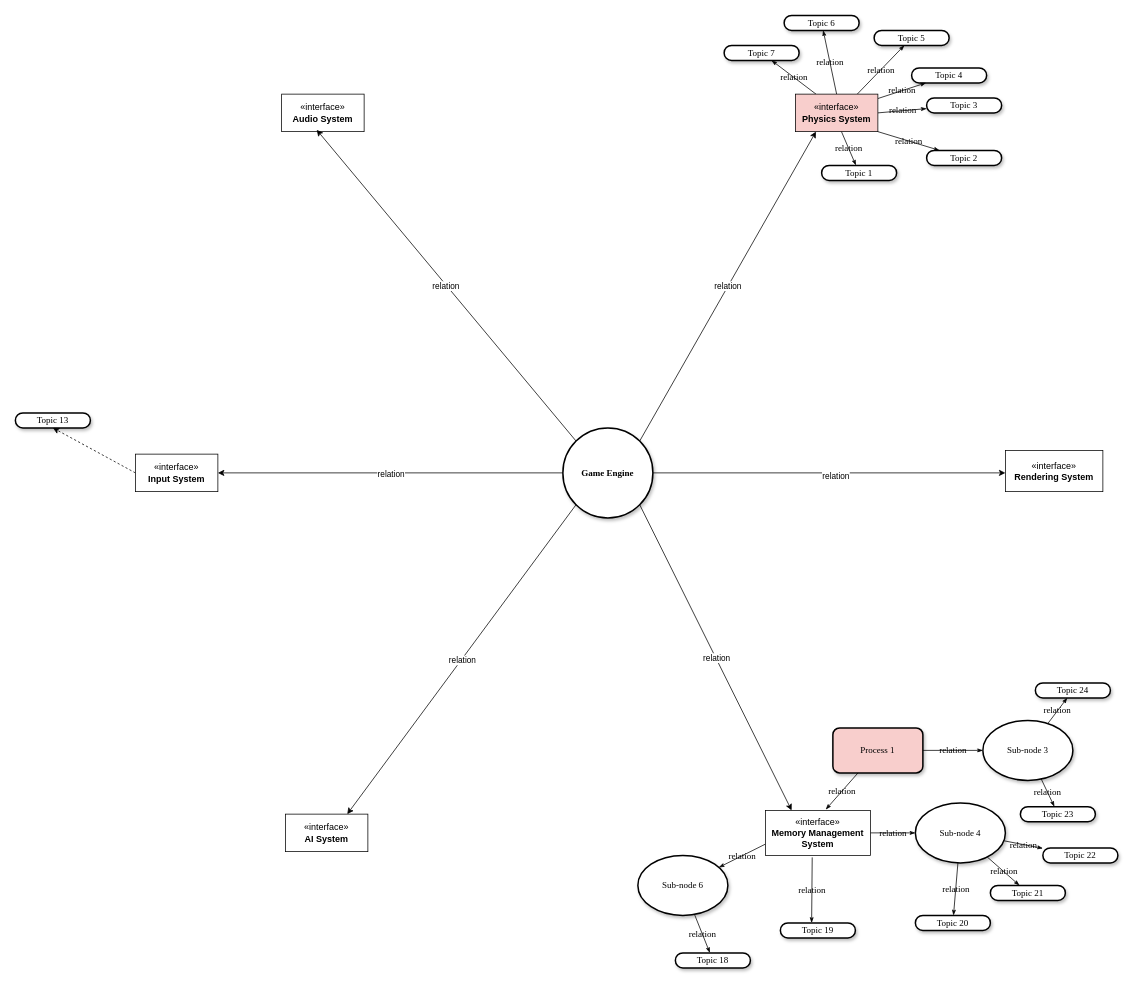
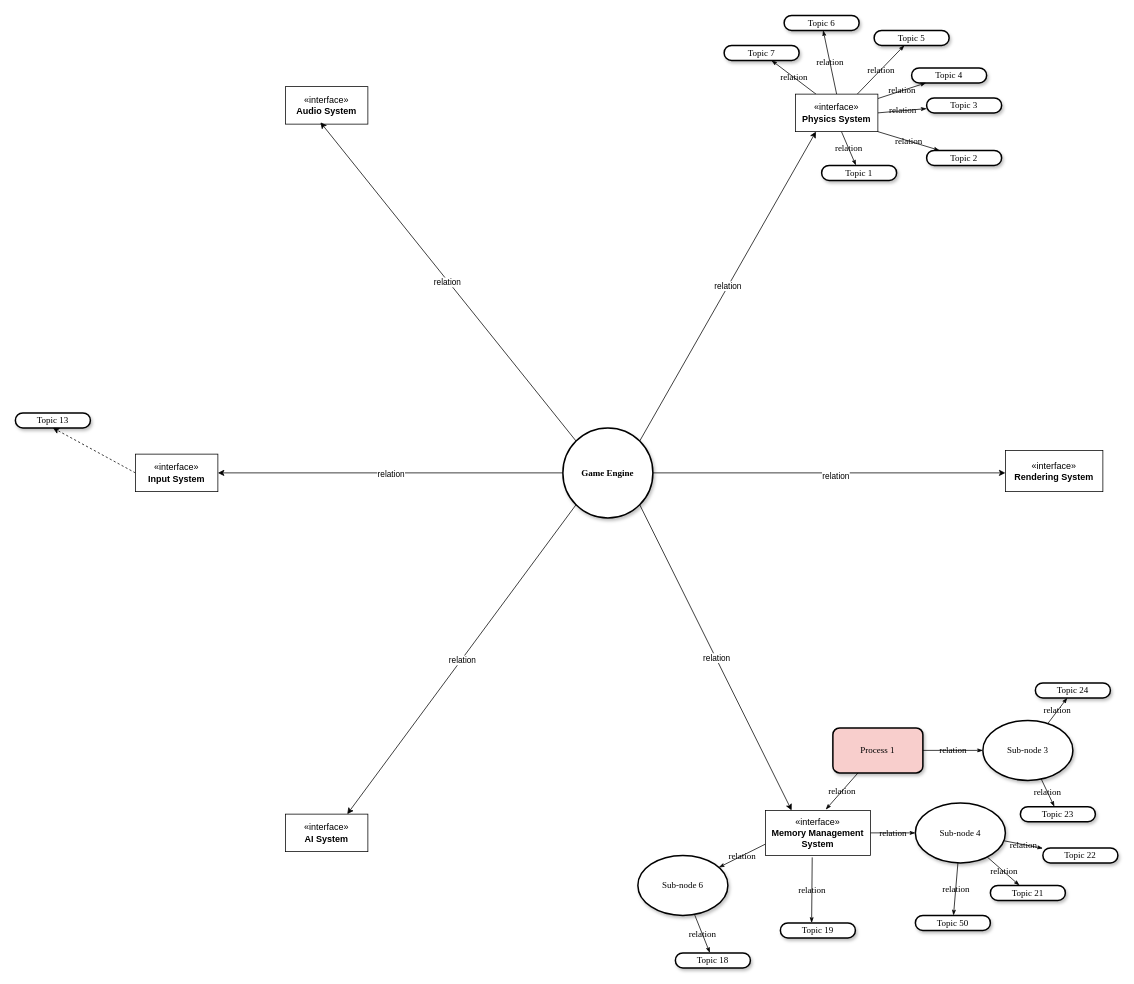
- <mxCell id="47" value="«interface»&lt;br&gt;&lt;span class=&quot;notion-enable-hover&quot; data-token-index=&quot;0&quot; style=&quot;font-weight:600&quot;&gt;Audio System&lt;/span&gt;" style="html=1;whiteSpace=wrap;" parent="1" vertex="1"><mxGeometry x="375" y="125" width="110" height="50" as="geometry" /></mxCell>
+ <mxCell id="47" value="«interface»&lt;br&gt;&lt;span class=&quot;notion-enable-hover&quot; data-token-index=&quot;0&quot; style=&quot;font-weight:600&quot;&gt;Audio System&lt;/span&gt;" style="html=1;whiteSpace=wrap;" parent="1" vertex="1"><mxGeometry x="380" y="115" width="110" height="50" as="geometry" /></mxCell>
- <mxCell id="45" value="«interface»&lt;br&gt;&lt;span class=&quot;notion-enable-hover&quot; data-token-index=&quot;0&quot; style=&quot;font-weight:600&quot;&gt;Physics System&lt;/span&gt;" style="html=1;whiteSpace=wrap;fillColor=#f8cecc;" parent="1" vertex="1"><mxGeometry x="1060" y="125" width="110" height="50" as="geometry" /></mxCell>
+ <mxCell id="45" value="«interface»&lt;br&gt;&lt;span class=&quot;notion-enable-hover&quot; data-token-index=&quot;0&quot; style=&quot;font-weight:600&quot;&gt;Physics System&lt;/span&gt;" style="html=1;whiteSpace=wrap;" parent="1" vertex="1"><mxGeometry x="1060" y="125" width="110" height="50" as="geometry" /></mxCell>
- <mxCell id="16" value="&lt;span&gt;Topic 20&lt;/span&gt;" style="whiteSpace=wrap;html=1;rounded=1;shadow=1;comic=0;labelBackgroundColor=none;strokeWidth=2;fontFamily=Verdana;fontSize=12;align=center;arcSize=50;" parent="1" vertex="1"><mxGeometry x="1220" y="1220" width="100" height="20" as="geometry" /></mxCell>
+ <mxCell id="16" value="&lt;span&gt;Topic 50&lt;/span&gt;" style="whiteSpace=wrap;html=1;rounded=1;shadow=1;comic=0;labelBackgroundColor=none;strokeWidth=2;fontFamily=Verdana;fontSize=12;align=center;arcSize=50;" parent="1" vertex="1"><mxGeometry x="1220" y="1220" width="100" height="20" as="geometry" /></mxCell>
